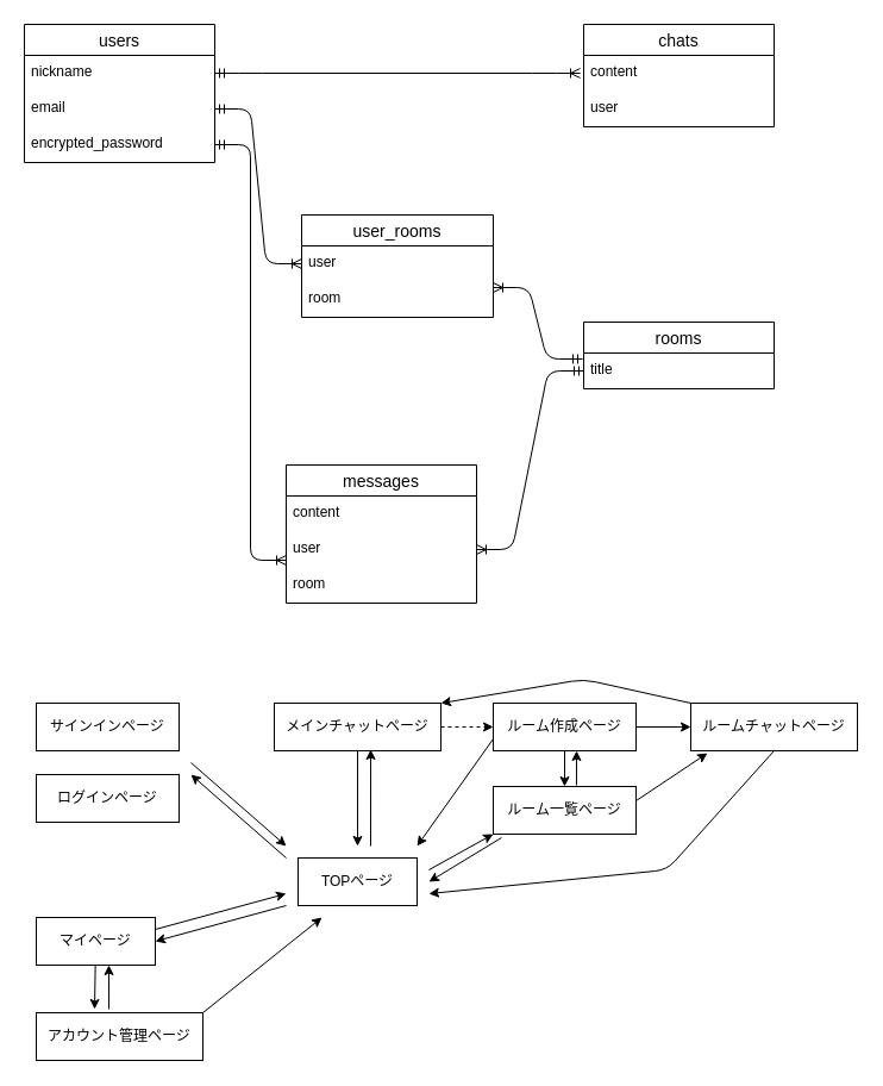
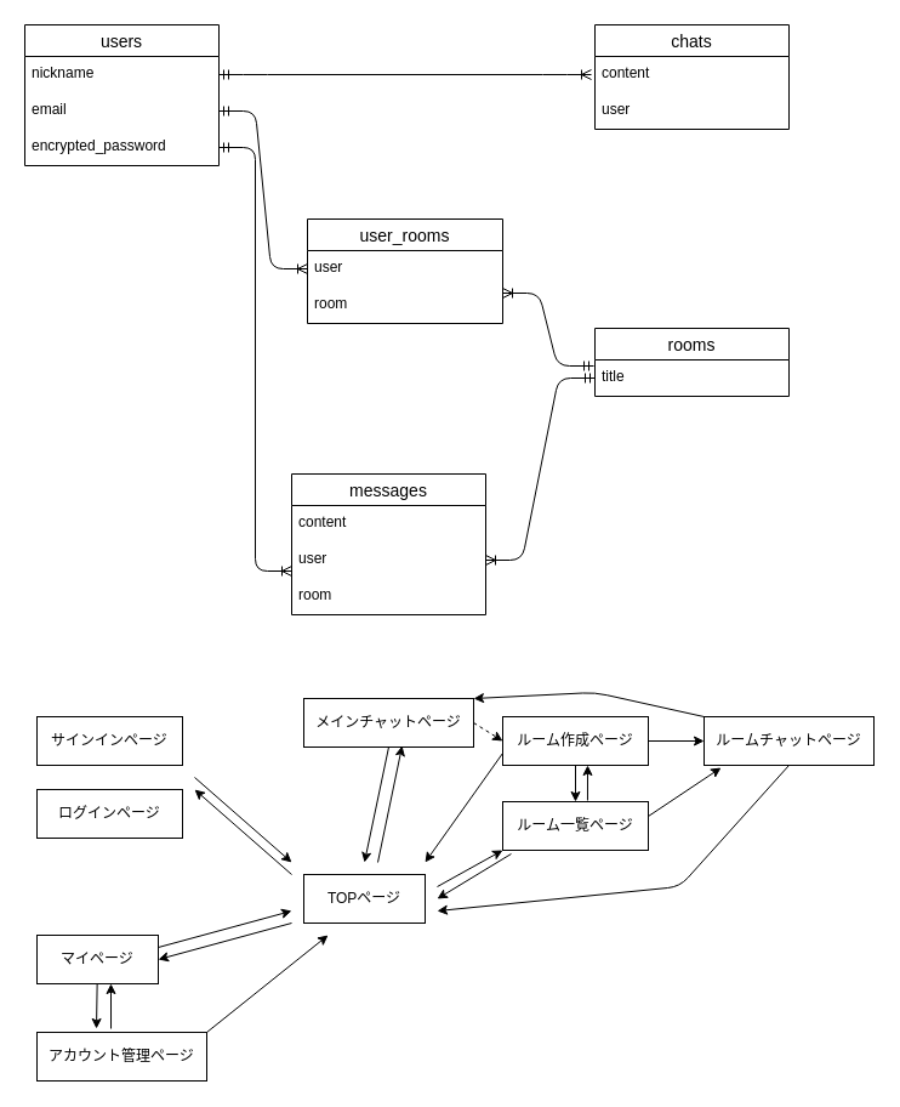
- <mxCell id="24" value="メインチャットページ" style="whiteSpace=wrap;html=1;align=center;" vertex="1" parent="1"><mxGeometry x="230" y="590" width="140" height="40" as="geometry" /></mxCell>
+ <mxCell id="24" value="メインチャットページ" style="whiteSpace=wrap;html=1;align=center;" vertex="1" parent="1"><mxGeometry x="250" y="575" width="140" height="40" as="geometry" /></mxCell>
